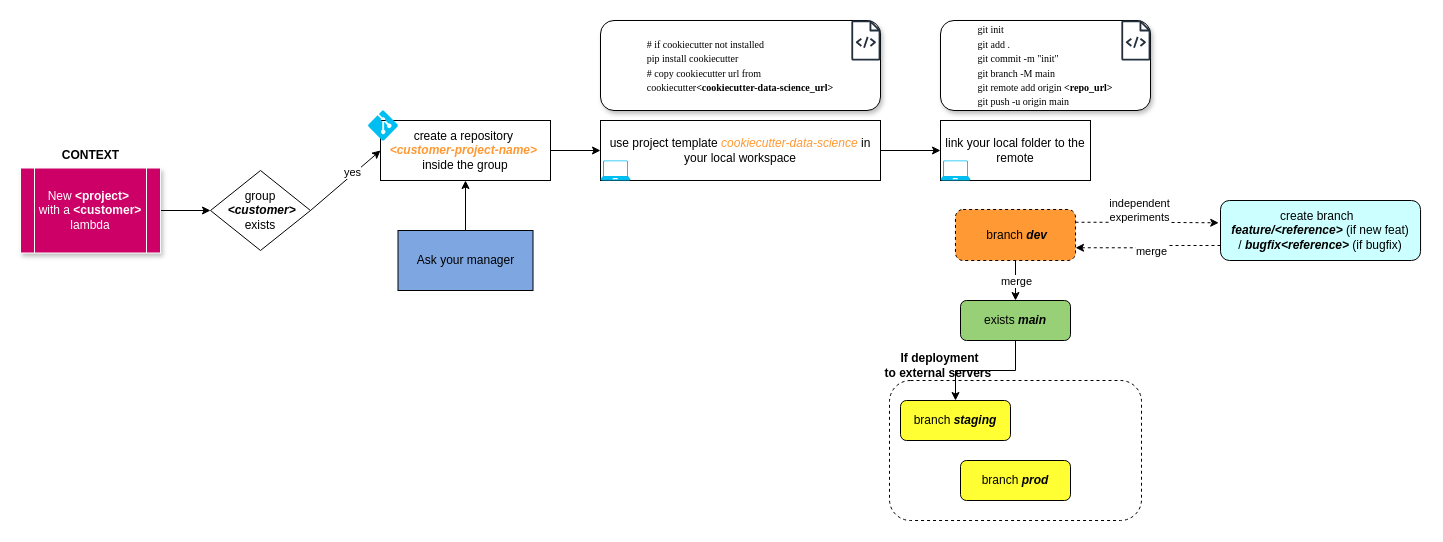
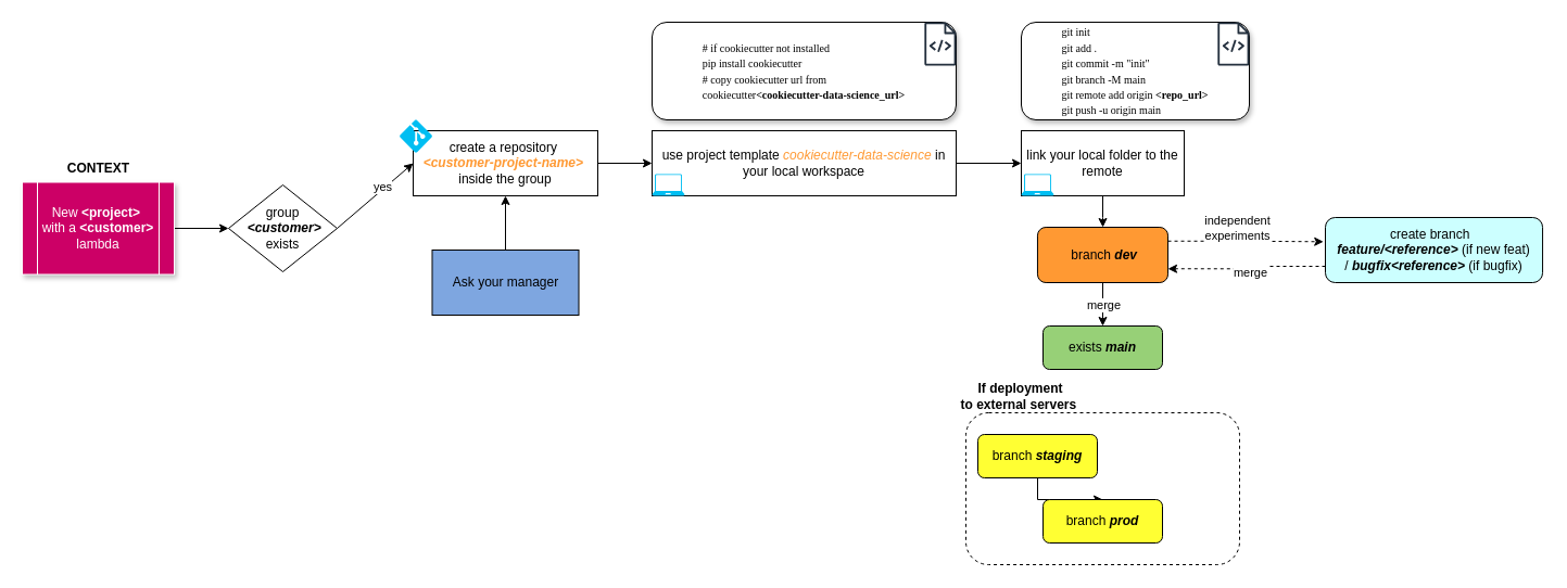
+ <mxCell id="32" style="edgeStyle=orthogonalEdgeStyle;rounded=0;orthogonalLoop=1;jettySize=auto;html=1;exitX=0.5;exitY=1;exitDx=0;exitDy=0;" parent="1" source="25" target="29" edge="1"><mxGeometry relative="1" as="geometry" /></mxCell>
- <mxCell id="29" value="&amp;nbsp;branch&amp;nbsp;&lt;b style=&quot;border-color: var(--border-color);&quot;&gt;&lt;i style=&quot;border-color: var(--border-color);&quot;&gt;dev&lt;/i&gt;&lt;/b&gt;" style="rounded=1;whiteSpace=wrap;html=1;fillColor=#FF9933;dashed=1;" parent="1" vertex="1"><mxGeometry x="954.96" y="209" width="120.08" height="51" as="geometry" /></mxCell>
+ <mxCell id="29" value="&amp;nbsp;branch&amp;nbsp;&lt;b style=&quot;border-color: var(--border-color);&quot;&gt;&lt;i style=&quot;border-color: var(--border-color);&quot;&gt;dev&lt;/i&gt;&lt;/b&gt;" style="rounded=1;whiteSpace=wrap;html=1;fillColor=#FF9933;" parent="1" vertex="1"><mxGeometry x="954.96" y="209" width="120.08" height="51" as="geometry" /></mxCell>
- <mxCell id="30" style="edgeStyle=orthogonalEdgeStyle;rounded=0;orthogonalLoop=1;jettySize=auto;html=1;exitX=0.5;exitY=1;exitDx=0;exitDy=0;entryX=0.5;entryY=0;entryDx=0;entryDy=0;" parent="1" source="31" target="39" edge="1"><mxGeometry relative="1" as="geometry" /></mxCell>
+ <mxCell id="38" style="edgeStyle=orthogonalEdgeStyle;rounded=0;orthogonalLoop=1;jettySize=auto;html=1;exitX=0.5;exitY=1;exitDx=0;exitDy=0;entryX=0.5;entryY=0;entryDx=0;entryDy=0;" parent="1" source="39" target="40" edge="1"><mxGeometry relative="1" as="geometry" /></mxCell>
